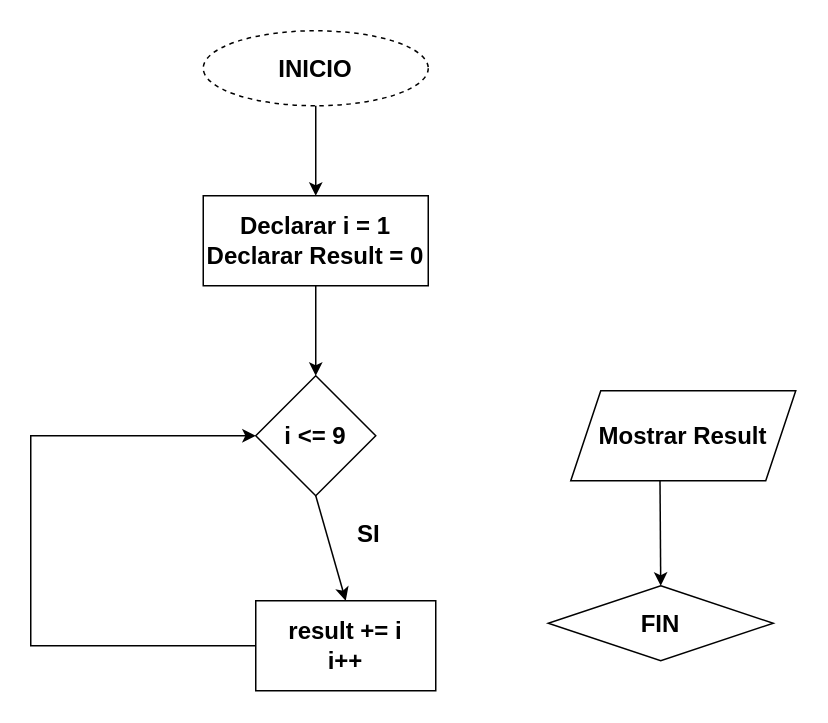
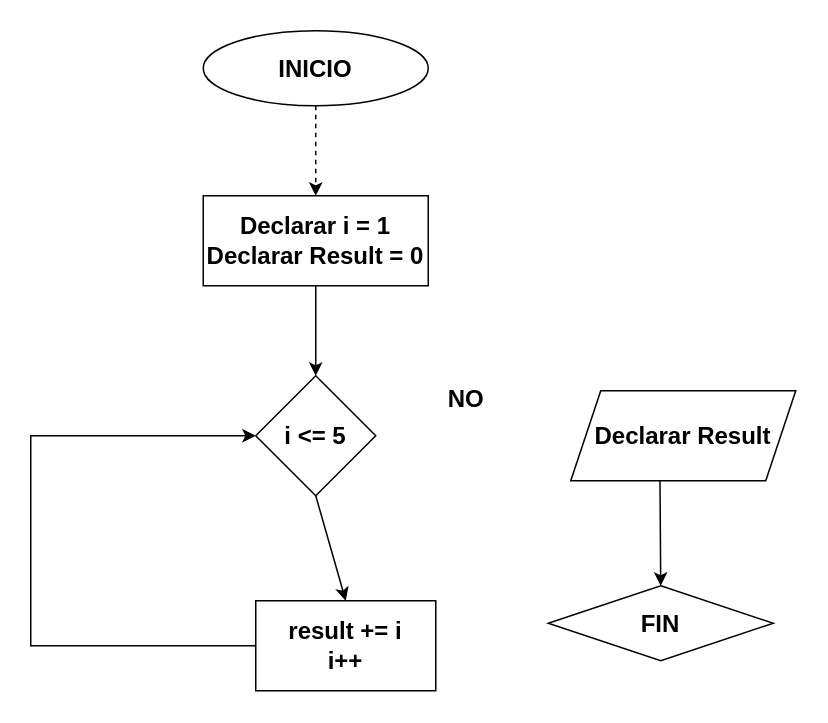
- <mxCell id="2" value="&lt;b&gt;&lt;font style=&quot;font-size: 16px;&quot;&gt;INICIO&lt;/font&gt;&lt;/b&gt;" style="ellipse;whiteSpace=wrap;html=1;dashed=1;" vertex="1" parent="1"><mxGeometry x="135" y="20" width="150" height="50" as="geometry" /></mxCell>
+ <mxCell id="2" value="&lt;b&gt;&lt;font style=&quot;font-size: 16px;&quot;&gt;INICIO&lt;/font&gt;&lt;/b&gt;" style="ellipse;whiteSpace=wrap;html=1;" vertex="1" parent="1"><mxGeometry x="135" y="20" width="150" height="50" as="geometry" /></mxCell>
- <mxCell id="8" value="" style="endArrow=classic;html=1;rounded=0;exitX=0.5;exitY=1;exitDx=0;exitDy=0;entryX=0.5;entryY=0;entryDx=0;entryDy=0;" edge="1" parent="1" source="2" target="4"><mxGeometry width="50" height="50" relative="1" as="geometry"><mxPoint x="210" y="390" as="sourcePoint" /><mxPoint x="260" y="340" as="targetPoint" /></mxGeometry></mxCell>
+ <mxCell id="8" value="" style="endArrow=classic;html=1;rounded=0;exitX=0.5;exitY=1;exitDx=0;exitDy=0;entryX=0.5;entryY=0;entryDx=0;entryDy=0;dashed=1;" edge="1" parent="1" source="2" target="4"><mxGeometry width="50" height="50" relative="1" as="geometry"><mxPoint x="210" y="390" as="sourcePoint" /><mxPoint x="260" y="340" as="targetPoint" /></mxGeometry></mxCell>
+ <mxCell id="13" value="&lt;b&gt;&lt;font style=&quot;font-size: 16px;&quot;&gt;NO&lt;/font&gt;&lt;/b&gt;" style="text;html=1;align=center;verticalAlign=middle;resizable=0;points=[];autosize=1;strokeColor=none;fillColor=none;" vertex="1" parent="1"><mxGeometry x="285" y="250" width="50" height="30" as="geometry" /></mxCell>
- <mxCell id="5" value="&lt;b&gt;&lt;font style=&quot;font-size: 16px;&quot;&gt;i &amp;lt;= 9&lt;/font&gt;&lt;/b&gt;" style="rhombus;whiteSpace=wrap;html=1;" vertex="1" parent="1"><mxGeometry x="170" y="250" width="80" height="80" as="geometry" /></mxCell>
+ <mxCell id="5" value="&lt;b&gt;&lt;font style=&quot;font-size: 16px;&quot;&gt;i &amp;lt;= 5&lt;/font&gt;&lt;/b&gt;" style="rhombus;whiteSpace=wrap;html=1;" vertex="1" parent="1"><mxGeometry x="170" y="250" width="80" height="80" as="geometry" /></mxCell>
- <mxCell id="7" value="&lt;font style=&quot;font-size: 16px;&quot;&gt;&lt;b&gt;Mostrar Result&lt;/b&gt;&lt;/font&gt;" style="shape=parallelogram;perimeter=parallelogramPerimeter;whiteSpace=wrap;html=1;fixedSize=1;" vertex="1" parent="1"><mxGeometry x="380" y="260" width="150" height="60" as="geometry" /></mxCell>
+ <mxCell id="7" value="&lt;font style=&quot;font-size: 16px;&quot;&gt;&lt;b&gt;Declarar Result&lt;/b&gt;&lt;/font&gt;" style="shape=parallelogram;perimeter=parallelogramPerimeter;whiteSpace=wrap;html=1;fixedSize=1;" vertex="1" parent="1"><mxGeometry x="380" y="260" width="150" height="60" as="geometry" /></mxCell>
- <mxCell id="14" value="&lt;b&gt;&lt;font style=&quot;font-size: 16px;&quot;&gt;SI&lt;/font&gt;&lt;/b&gt;" style="text;html=1;align=center;verticalAlign=middle;resizable=0;points=[];autosize=1;strokeColor=none;fillColor=none;" vertex="1" parent="1"><mxGeometry x="225" y="340" width="40" height="30" as="geometry" /></mxCell>
